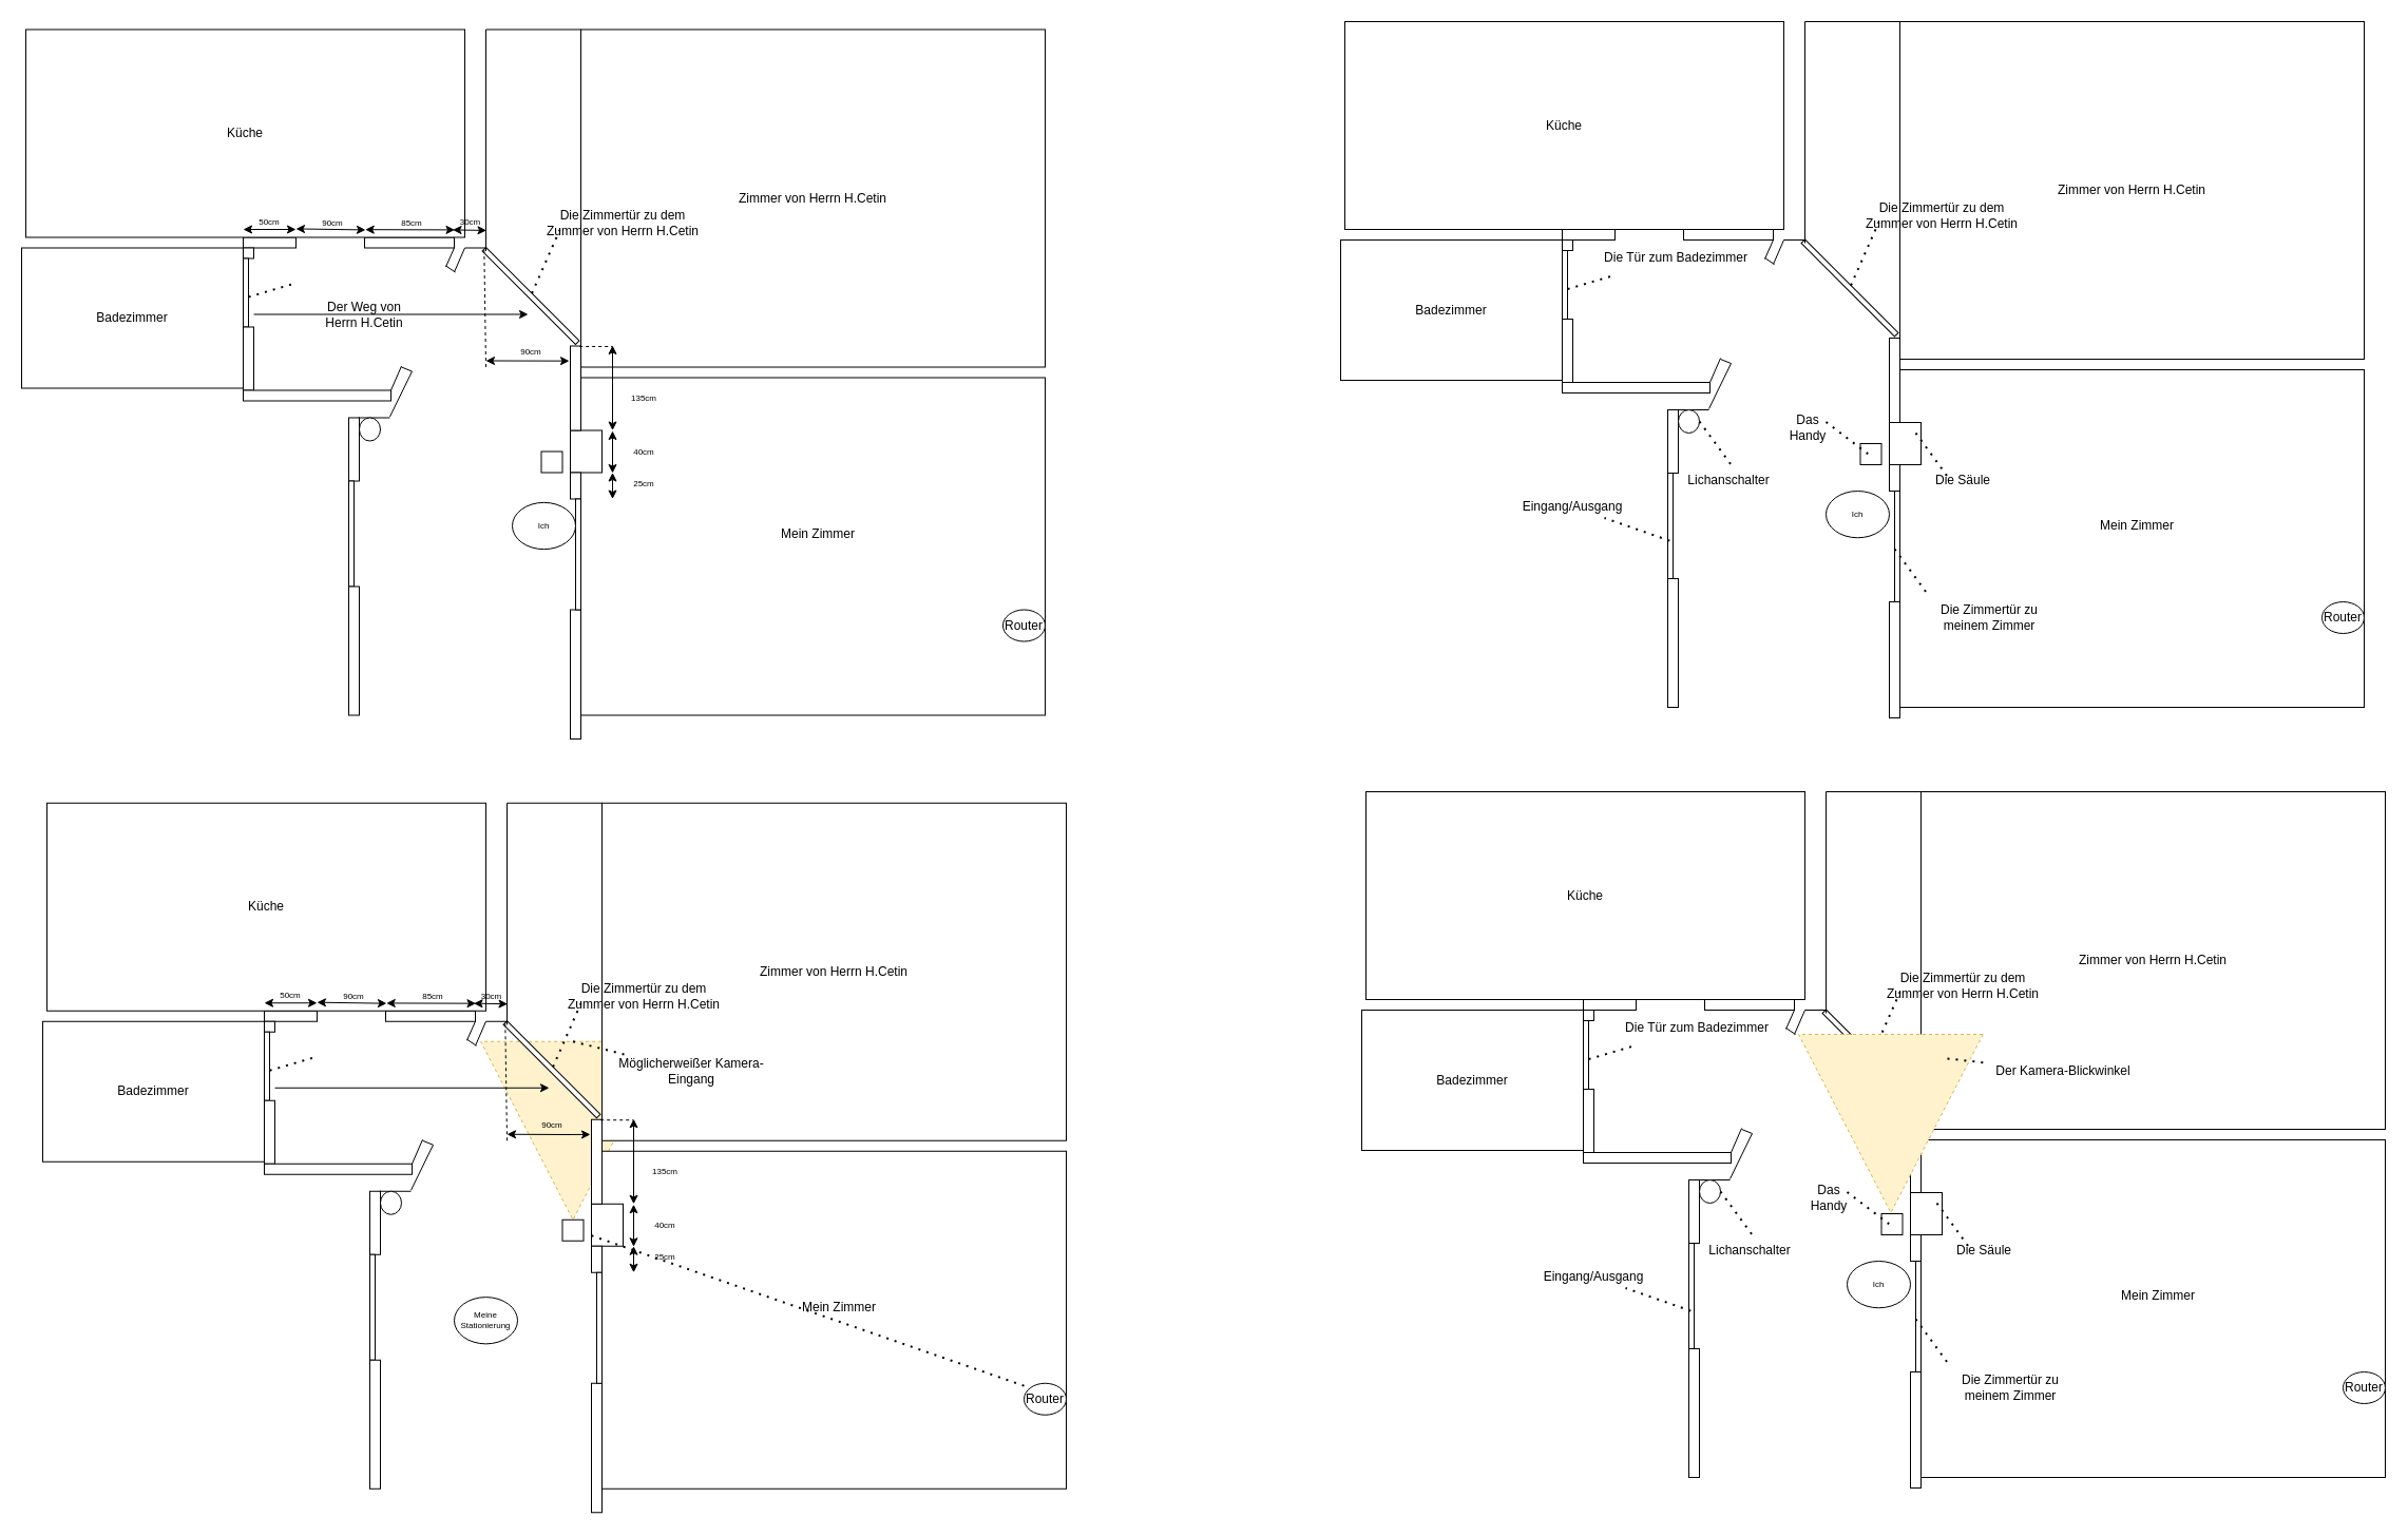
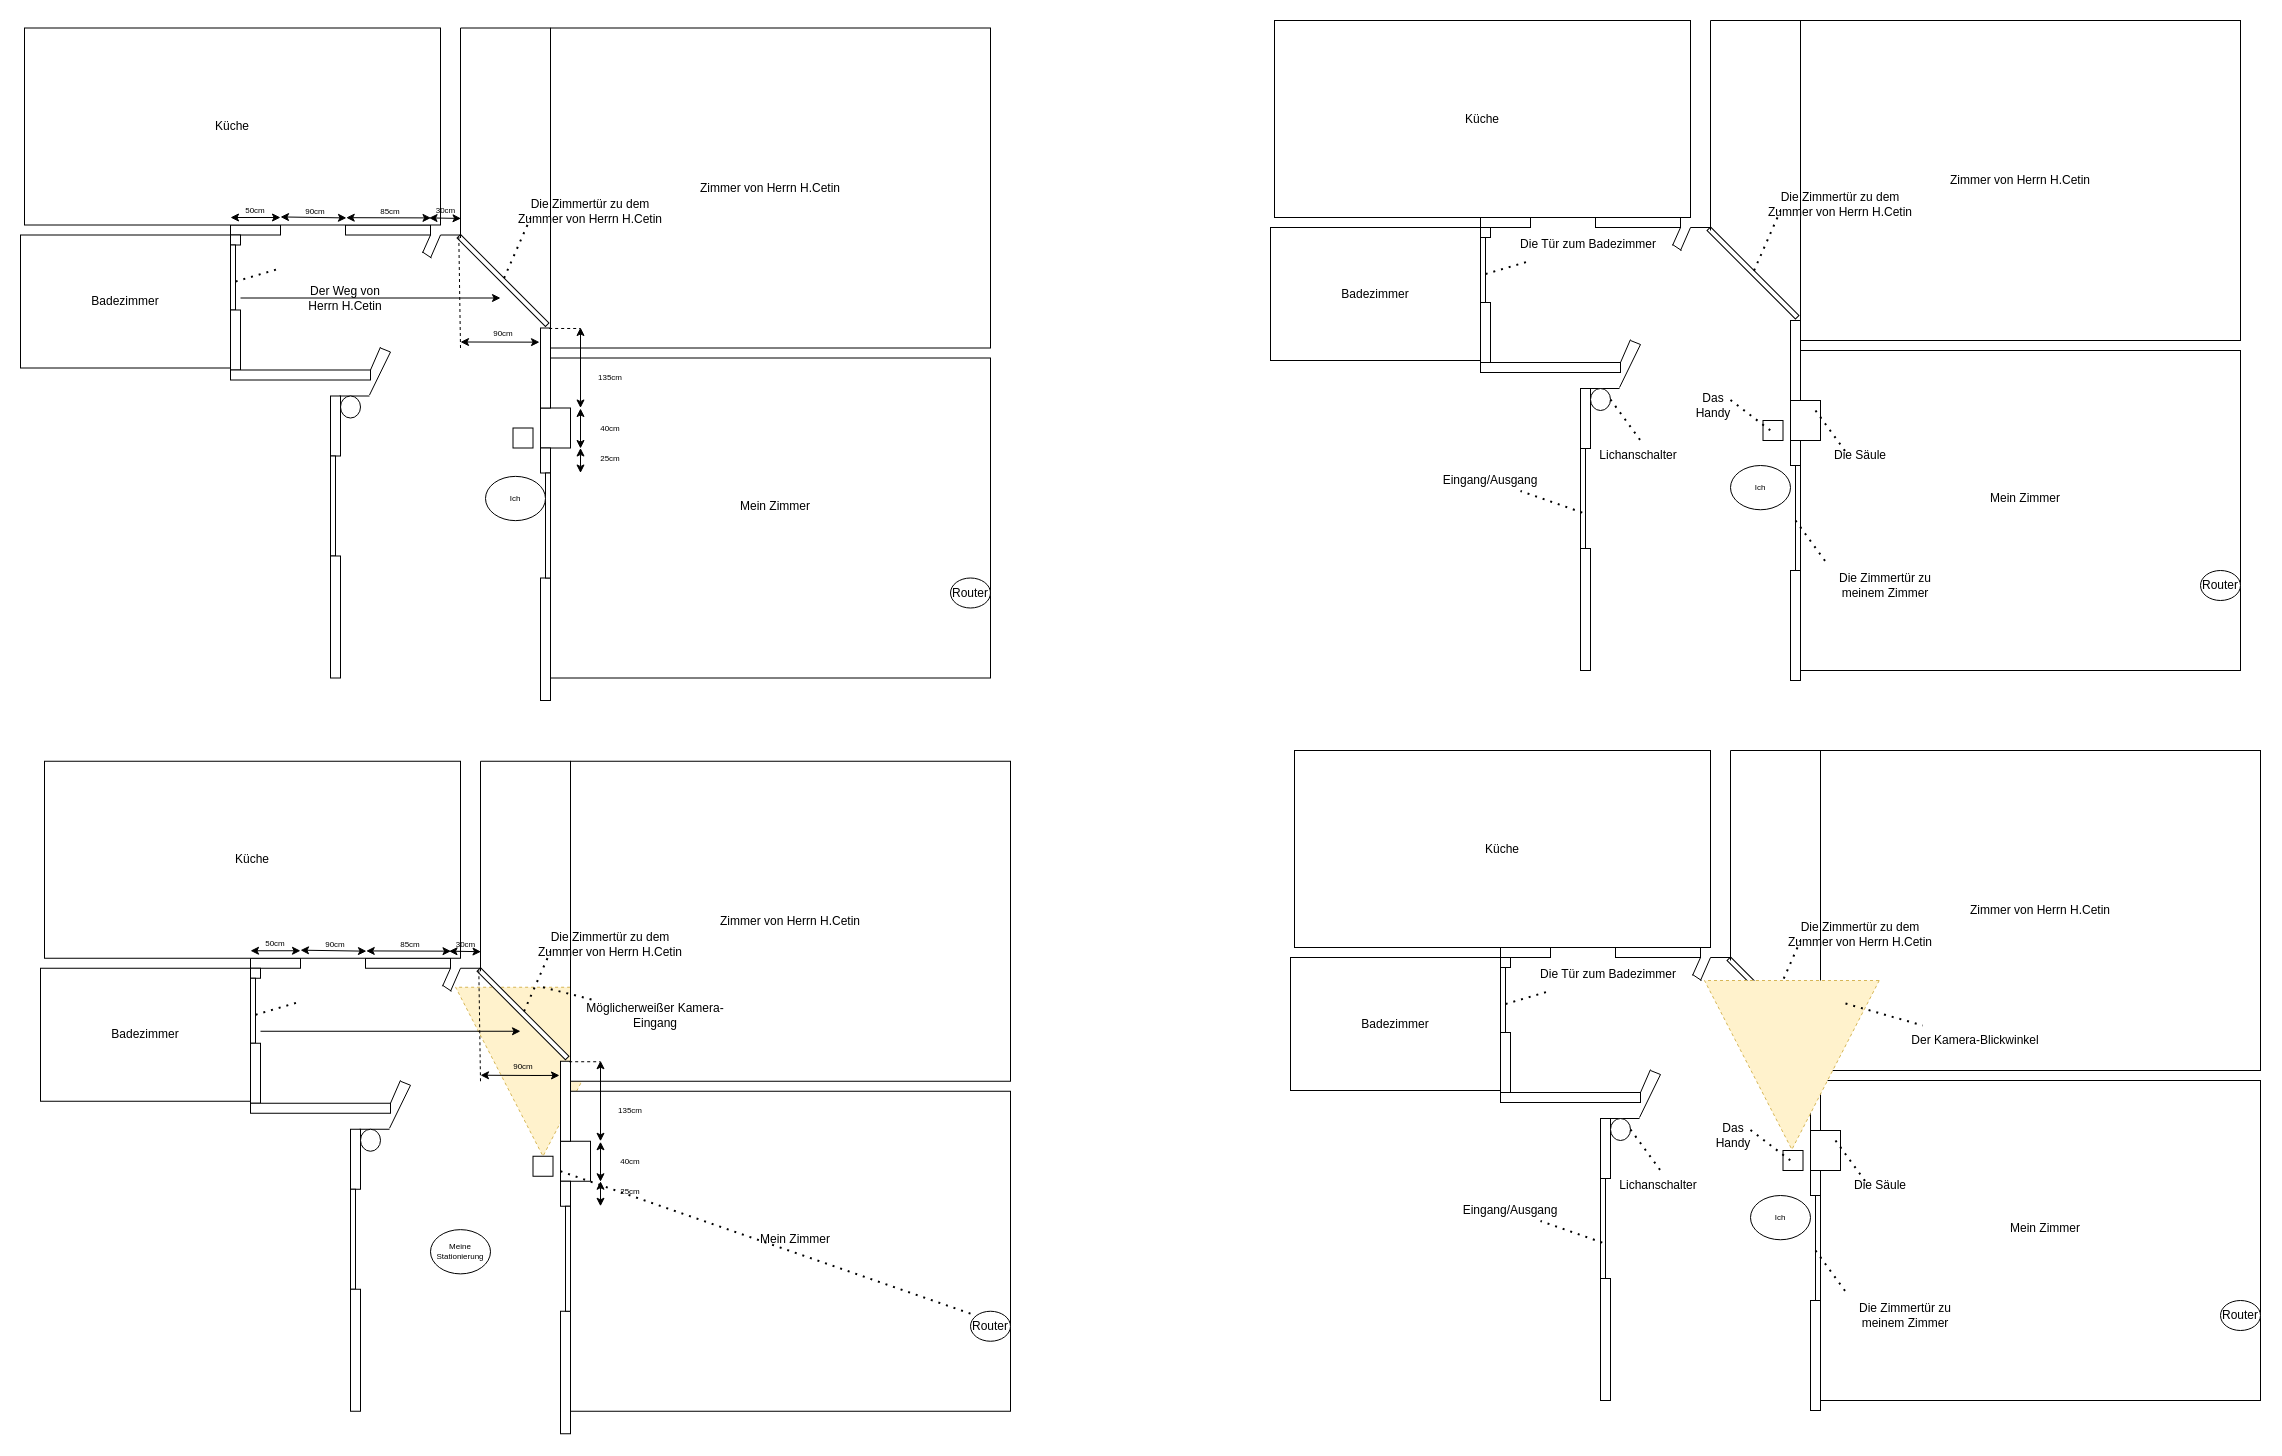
- <mxCell id="160" value="Der Kamera-Blickwinkel" style="text;html=1;strokeColor=none;fillColor=none;align=center;verticalAlign=middle;whiteSpace=wrap;rounded=0;dashed=1;" vertex="1" parent="1"><mxGeometry x="1880" y="1000" width="150" height="30" as="geometry" /></mxCell>
+ <mxCell id="160" value="Der Kamera-Blickwinkel" style="text;html=1;strokeColor=none;fillColor=none;align=center;verticalAlign=middle;whiteSpace=wrap;rounded=0;dashed=1;" vertex="1" parent="1"><mxGeometry x="1900" y="1025" width="150" height="30" as="geometry" /></mxCell>
